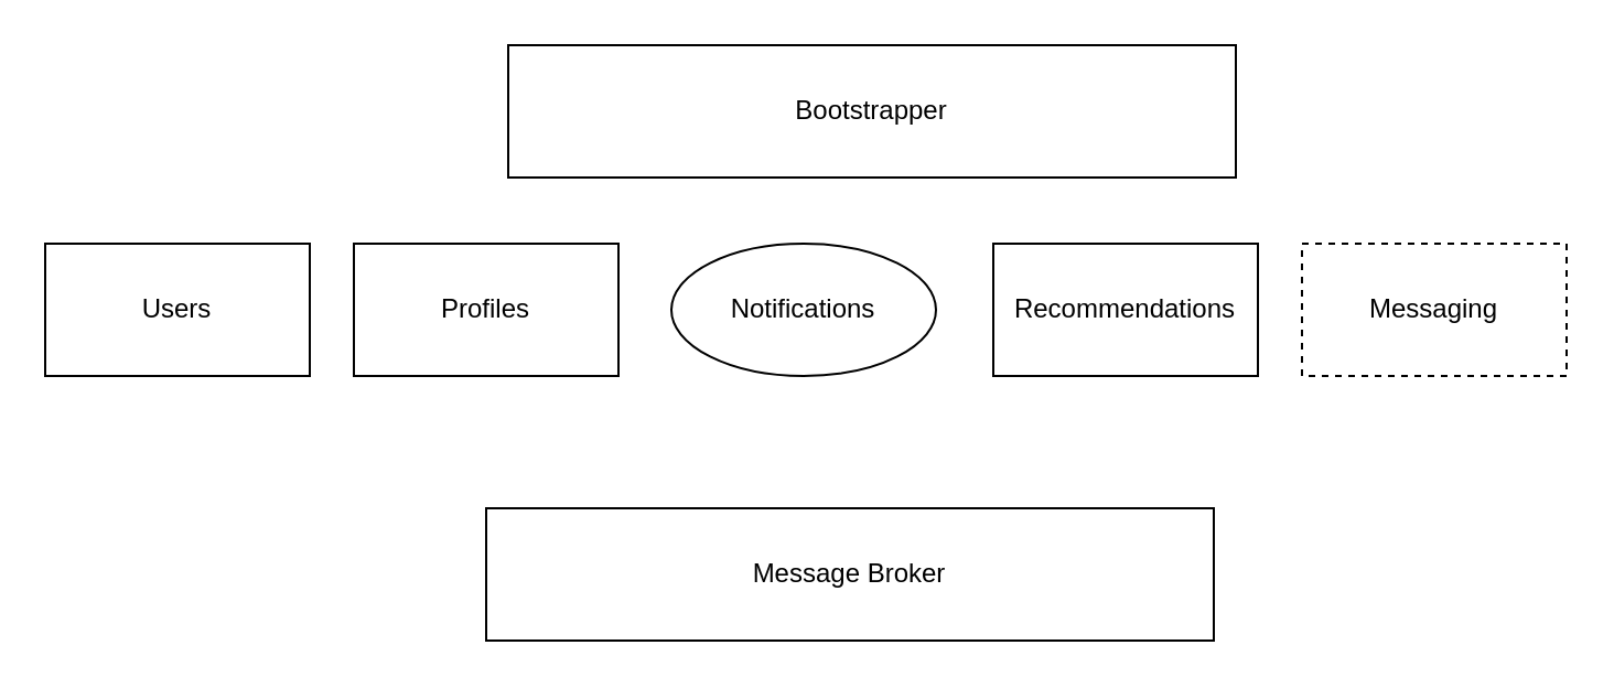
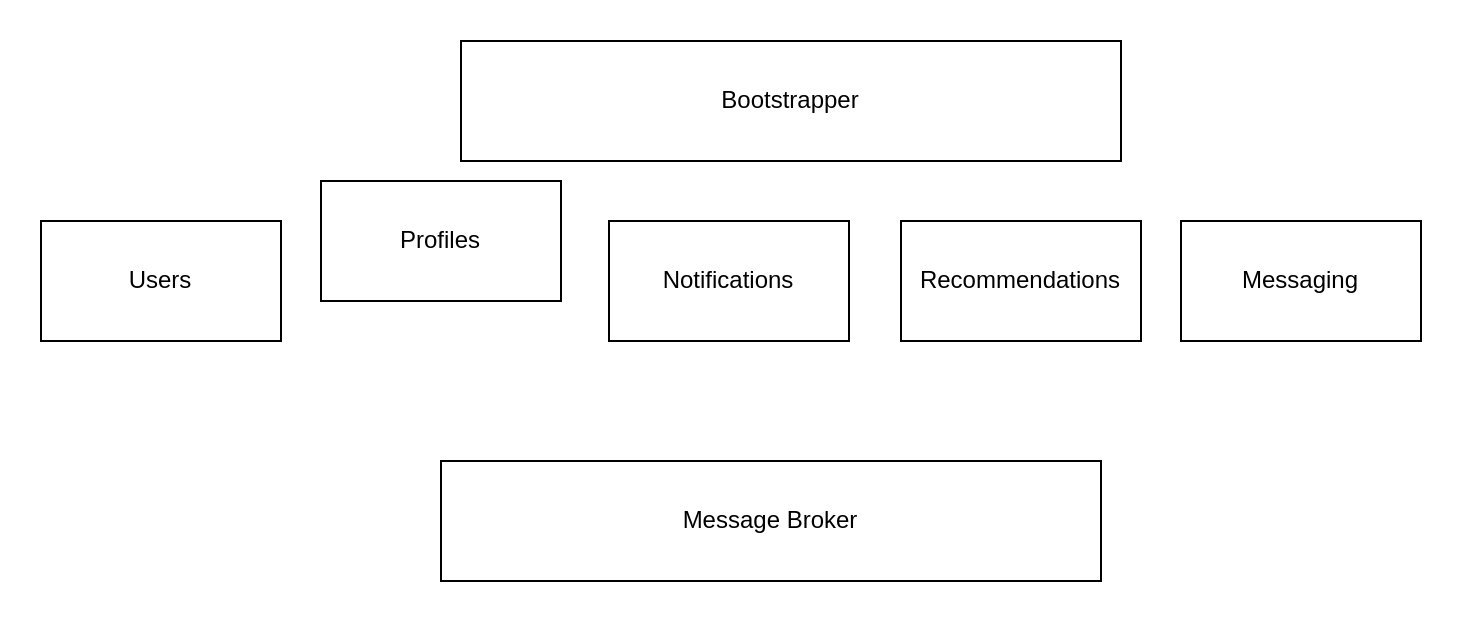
- <mxCell id="5" value="Profiles" style="rounded=0;whiteSpace=wrap;html=1;" vertex="1" parent="1"><mxGeometry x="160" y="110" width="120" height="60" as="geometry" /></mxCell>
+ <mxCell id="5" value="Profiles" style="rounded=0;whiteSpace=wrap;html=1;" vertex="1" parent="1"><mxGeometry x="160" y="90" width="120" height="60" as="geometry" /></mxCell>
- <mxCell id="6" value="Notifications" style="ellipse;whiteSpace=wrap;html=1;" vertex="1" parent="1"><mxGeometry x="304" y="110" width="120" height="60" as="geometry" /></mxCell>
+ <mxCell id="6" value="Notifications" style="rounded=0;whiteSpace=wrap;html=1;" vertex="1" parent="1"><mxGeometry x="304" y="110" width="120" height="60" as="geometry" /></mxCell>
- <mxCell id="8" value="Messaging" style="rounded=0;whiteSpace=wrap;html=1;dashed=1;" vertex="1" parent="1"><mxGeometry x="590" y="110" width="120" height="60" as="geometry" /></mxCell>
+ <mxCell id="8" value="Messaging" style="rounded=0;whiteSpace=wrap;html=1;" vertex="1" parent="1"><mxGeometry x="590" y="110" width="120" height="60" as="geometry" /></mxCell>
